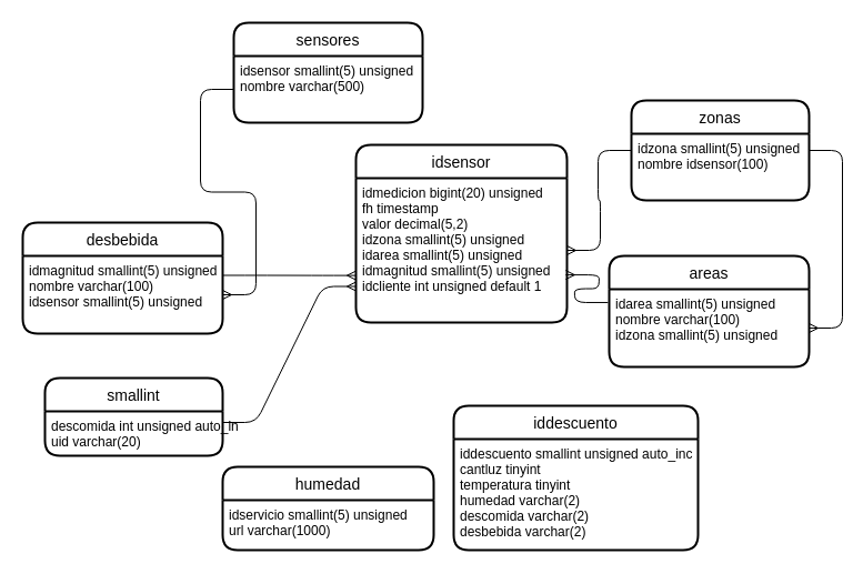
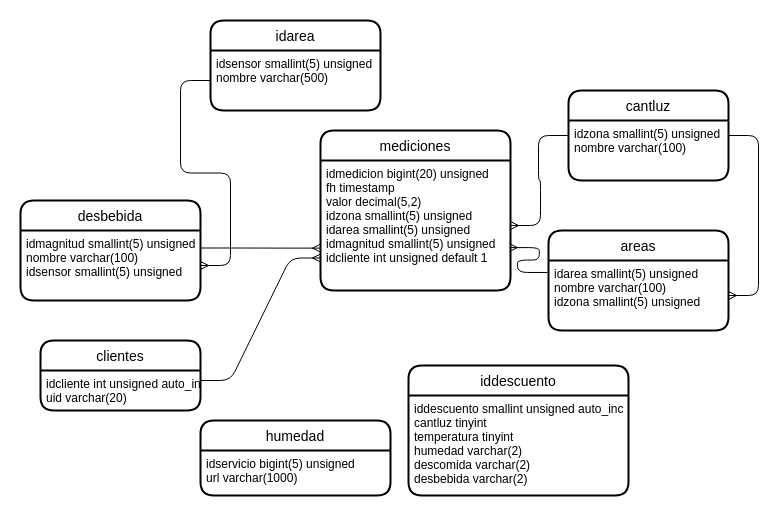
- <mxCell id="13" value="sensores" style="swimlane;childLayout=stackLayout;horizontal=1;startSize=30;horizontalStack=0;rounded=1;fontSize=14;fontStyle=0;strokeWidth=2;resizeParent=0;resizeLast=1;shadow=0;dashed=0;align=center;" parent="1" vertex="1"><mxGeometry x="210" y="20" width="170" height="90" as="geometry" /></mxCell>
+ <mxCell id="13" value="idarea" style="swimlane;childLayout=stackLayout;horizontal=1;startSize=30;horizontalStack=0;rounded=1;fontSize=14;fontStyle=0;strokeWidth=2;resizeParent=0;resizeLast=1;shadow=0;dashed=0;align=center;" parent="1" vertex="1"><mxGeometry x="210" y="20" width="170" height="90" as="geometry" /></mxCell>
- <mxCell id="5" value="zonas" style="swimlane;childLayout=stackLayout;horizontal=1;startSize=30;horizontalStack=0;rounded=1;fontSize=14;fontStyle=0;strokeWidth=2;resizeParent=0;resizeLast=1;shadow=0;dashed=0;align=center;" parent="1" vertex="1"><mxGeometry x="568" y="90" width="160" height="90" as="geometry" /></mxCell>
+ <mxCell id="5" value="cantluz" style="swimlane;childLayout=stackLayout;horizontal=1;startSize=30;horizontalStack=0;rounded=1;fontSize=14;fontStyle=0;strokeWidth=2;resizeParent=0;resizeLast=1;shadow=0;dashed=0;align=center;" parent="1" vertex="1"><mxGeometry x="568" y="90" width="160" height="90" as="geometry" /></mxCell>
- <mxCell id="6" value="idzona smallint(5) unsigned&#10;nombre idsensor(100)" style="align=left;strokeColor=none;fillColor=none;spacingLeft=4;fontSize=12;verticalAlign=top;resizable=0;rotatable=0;part=1;" parent="5" vertex="1"><mxGeometry y="30" width="160" height="60" as="geometry" /></mxCell>
+ <mxCell id="6" value="idzona smallint(5) unsigned&#10;nombre varchar(100)" style="align=left;strokeColor=none;fillColor=none;spacingLeft=4;fontSize=12;verticalAlign=top;resizable=0;rotatable=0;part=1;" parent="5" vertex="1"><mxGeometry y="30" width="160" height="60" as="geometry" /></mxCell>
- <mxCell id="9" value="idsensor" style="swimlane;childLayout=stackLayout;horizontal=1;startSize=30;horizontalStack=0;rounded=1;fontSize=14;fontStyle=0;strokeWidth=2;resizeParent=0;resizeLast=1;shadow=0;dashed=0;align=center;" parent="1" vertex="1"><mxGeometry x="320" y="130" width="190" height="160" as="geometry"><mxRectangle x="230" y="280" width="100" height="30" as="alternateBounds" /></mxGeometry></mxCell>
+ <mxCell id="9" value="mediciones" style="swimlane;childLayout=stackLayout;horizontal=1;startSize=30;horizontalStack=0;rounded=1;fontSize=14;fontStyle=0;strokeWidth=2;resizeParent=0;resizeLast=1;shadow=0;dashed=0;align=center;" parent="1" vertex="1"><mxGeometry x="320" y="130" width="190" height="160" as="geometry"><mxRectangle x="230" y="280" width="100" height="30" as="alternateBounds" /></mxGeometry></mxCell>
- <mxCell id="24" value="smallint" style="swimlane;childLayout=stackLayout;horizontal=1;startSize=30;horizontalStack=0;rounded=1;fontSize=14;fontStyle=0;strokeWidth=2;resizeParent=0;resizeLast=1;shadow=0;dashed=0;align=center;" vertex="1" parent="1"><mxGeometry x="40" y="340" width="160" height="70" as="geometry" /></mxCell>
+ <mxCell id="24" value="clientes" style="swimlane;childLayout=stackLayout;horizontal=1;startSize=30;horizontalStack=0;rounded=1;fontSize=14;fontStyle=0;strokeWidth=2;resizeParent=0;resizeLast=1;shadow=0;dashed=0;align=center;" vertex="1" parent="1"><mxGeometry x="40" y="340" width="160" height="70" as="geometry" /></mxCell>
- <mxCell id="25" value="descomida int unsigned auto_in&#10;uid varchar(20)&#10;" style="align=left;strokeColor=none;fillColor=none;spacingLeft=4;fontSize=12;verticalAlign=top;resizable=0;rotatable=0;part=1;" vertex="1" parent="24"><mxGeometry y="30" width="160" height="40" as="geometry" /></mxCell>
+ <mxCell id="25" value="idcliente int unsigned auto_in&#10;uid varchar(20)&#10;" style="align=left;strokeColor=none;fillColor=none;spacingLeft=4;fontSize=12;verticalAlign=top;resizable=0;rotatable=0;part=1;" vertex="1" parent="24"><mxGeometry y="30" width="160" height="40" as="geometry" /></mxCell>
- <mxCell id="3" value="idservicio smallint(5) unsigned&#10;url varchar(1000)&#10;" style="align=left;strokeColor=none;fillColor=none;spacingLeft=4;fontSize=12;verticalAlign=top;resizable=0;rotatable=0;part=1;" parent="2" vertex="1"><mxGeometry y="30" width="190" height="45" as="geometry" /></mxCell>
+ <mxCell id="3" value="idservicio bigint(5) unsigned&#10;url varchar(1000)&#10;" style="align=left;strokeColor=none;fillColor=none;spacingLeft=4;fontSize=12;verticalAlign=top;resizable=0;rotatable=0;part=1;" parent="2" vertex="1"><mxGeometry y="30" width="190" height="45" as="geometry" /></mxCell>
